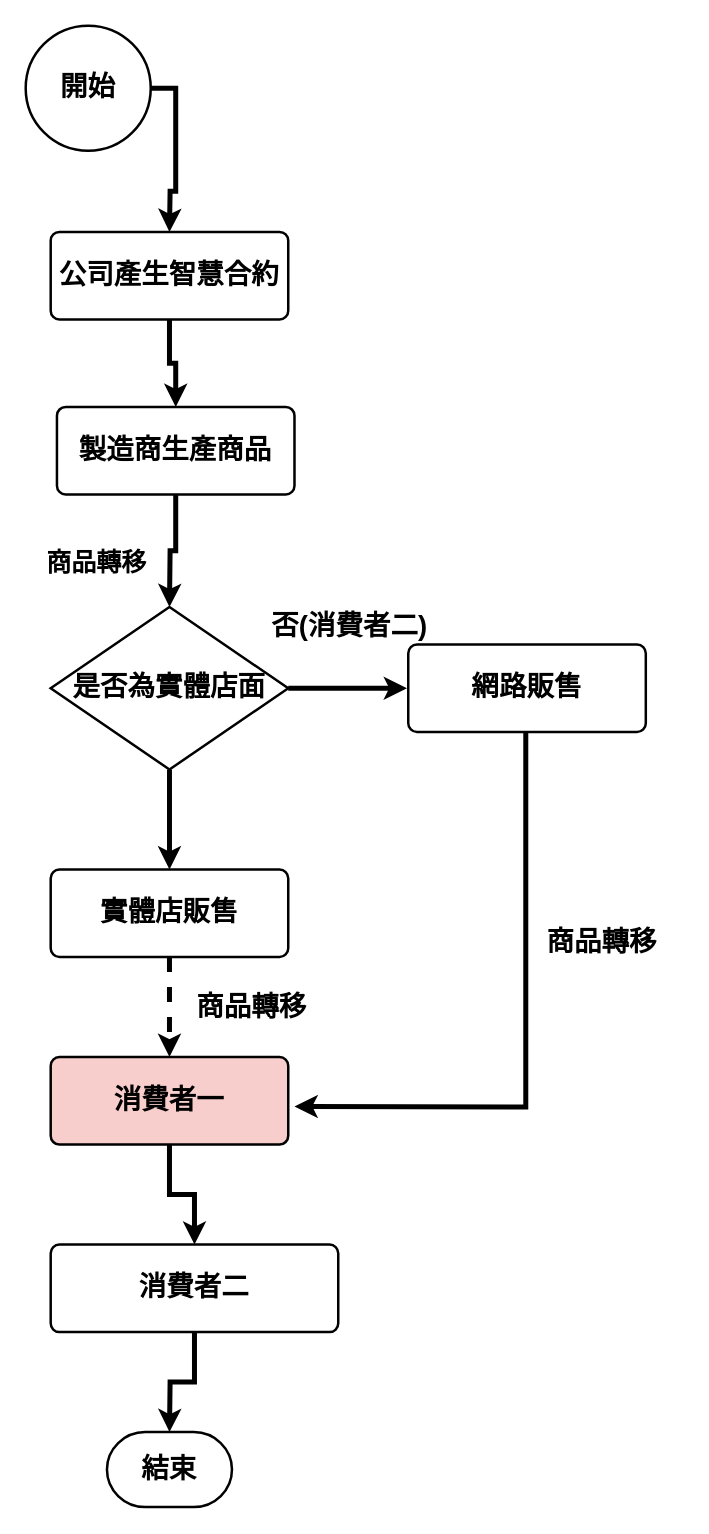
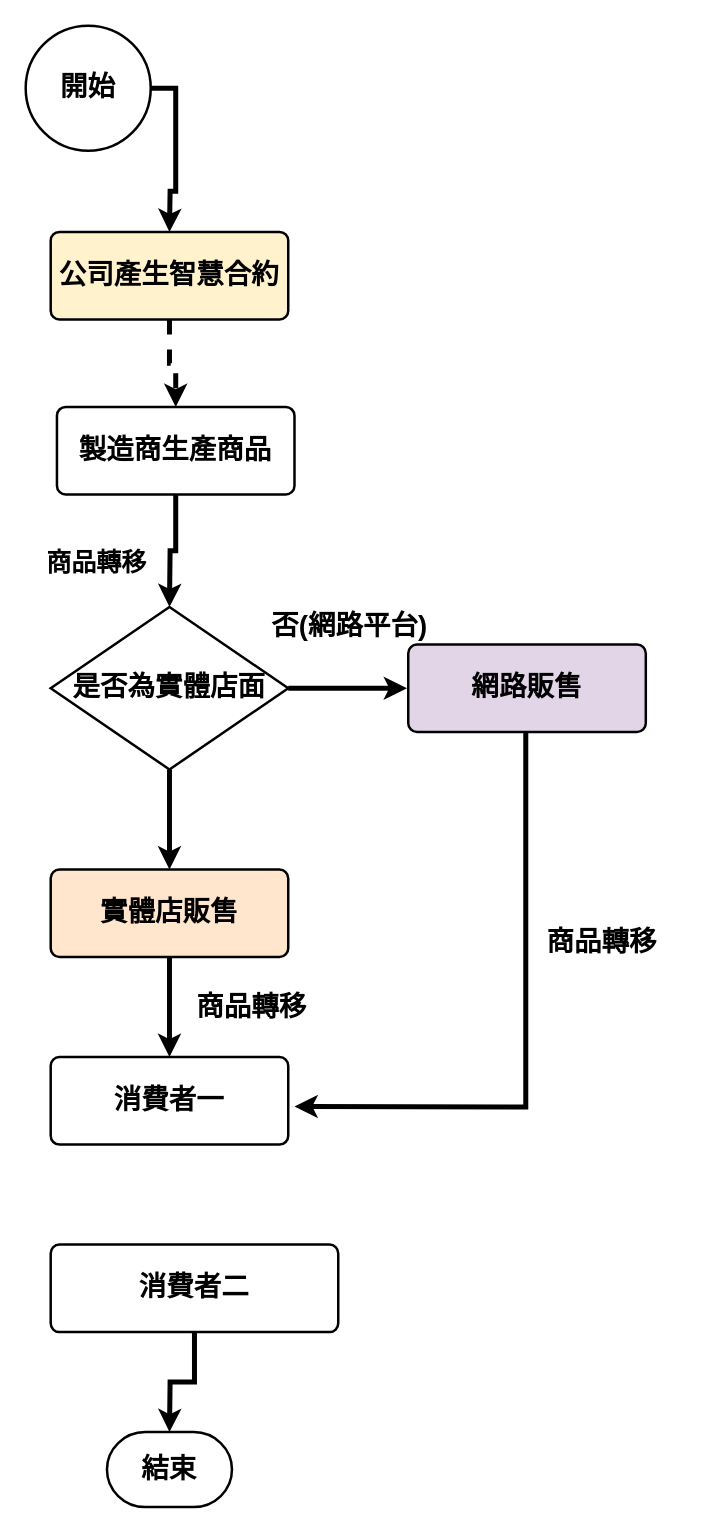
- <mxCell id="8" value="&lt;font style=&quot;font-size: 22px&quot;&gt;&lt;b&gt;公司產生智慧合約&lt;/b&gt;&lt;/font&gt;" style="rounded=1;whiteSpace=wrap;html=1;absoluteArcSize=1;arcSize=14;strokeWidth=2;" parent="1" vertex="1"><mxGeometry x="40" y="185" width="190" height="70" as="geometry" /></mxCell>
+ <mxCell id="8" value="&lt;font style=&quot;font-size: 22px&quot;&gt;&lt;b&gt;公司產生智慧合約&lt;/b&gt;&lt;/font&gt;" style="rounded=1;whiteSpace=wrap;html=1;absoluteArcSize=1;arcSize=14;strokeWidth=2;fillColor=#fff2cc;" parent="1" vertex="1"><mxGeometry x="40" y="185" width="190" height="70" as="geometry" /></mxCell>
- <mxCell id="7" value="" style="edgeStyle=orthogonalEdgeStyle;rounded=0;orthogonalLoop=1;jettySize=auto;html=1;strokeWidth=4;" parent="1" source="8" target="10" edge="1"><mxGeometry relative="1" as="geometry" /></mxCell>
+ <mxCell id="7" value="" style="edgeStyle=orthogonalEdgeStyle;rounded=0;orthogonalLoop=1;jettySize=auto;html=1;strokeWidth=4;dashed=1;" parent="1" source="8" target="10" edge="1"><mxGeometry relative="1" as="geometry" /></mxCell>
- <mxCell id="13" value="&lt;b&gt;否(消費者二)&lt;/b&gt;" style="text;html=1;resizable=0;points=[];autosize=1;align=left;verticalAlign=top;spacingTop=-4;fontSize=22;" parent="1" vertex="1"><mxGeometry x="215" y="485" width="140" height="30" as="geometry" /></mxCell>
+ <mxCell id="13" value="&lt;b&gt;否(網路平台)&lt;/b&gt;" style="text;html=1;resizable=0;points=[];autosize=1;align=left;verticalAlign=top;spacingTop=-4;fontSize=22;" parent="1" vertex="1"><mxGeometry x="215" y="485" width="140" height="30" as="geometry" /></mxCell>
- <mxCell id="12" value="&lt;b&gt;網路販售&lt;/b&gt;" style="rounded=1;whiteSpace=wrap;html=1;absoluteArcSize=1;arcSize=14;strokeWidth=2;fontSize=22;" parent="1" vertex="1"><mxGeometry x="326" y="515" width="190" height="70" as="geometry" /></mxCell>
+ <mxCell id="12" value="&lt;b&gt;網路販售&lt;/b&gt;" style="rounded=1;whiteSpace=wrap;html=1;absoluteArcSize=1;arcSize=14;strokeWidth=2;fontSize=22;fillColor=#e1d5e7;" parent="1" vertex="1"><mxGeometry x="326" y="515" width="190" height="70" as="geometry" /></mxCell>
- <mxCell id="15" value="&lt;b&gt;實體店販售&lt;/b&gt;" style="rounded=1;whiteSpace=wrap;html=1;absoluteArcSize=1;arcSize=14;strokeWidth=2;fontSize=22;" parent="1" vertex="1"><mxGeometry x="40" y="695" width="190" height="70" as="geometry" /></mxCell>
+ <mxCell id="15" value="&lt;b&gt;實體店販售&lt;/b&gt;" style="rounded=1;whiteSpace=wrap;html=1;absoluteArcSize=1;arcSize=14;strokeWidth=2;fontSize=22;fillColor=#ffe6cc;" parent="1" vertex="1"><mxGeometry x="40" y="695" width="190" height="70" as="geometry" /></mxCell>
- <mxCell id="14" value="" style="edgeStyle=orthogonalEdgeStyle;rounded=0;orthogonalLoop=1;jettySize=auto;html=1;fontSize=22;strokeWidth=4;dashed=1;" parent="1" source="15" target="17" edge="1"><mxGeometry relative="1" as="geometry" /></mxCell>
+ <mxCell id="14" value="" style="edgeStyle=orthogonalEdgeStyle;rounded=0;orthogonalLoop=1;jettySize=auto;html=1;fontSize=22;strokeWidth=4;" parent="1" source="15" target="17" edge="1"><mxGeometry relative="1" as="geometry" /></mxCell>
- <mxCell id="17" value="&lt;b&gt;消費者一&lt;/b&gt;" style="rounded=1;whiteSpace=wrap;html=1;absoluteArcSize=1;arcSize=14;strokeWidth=2;fontSize=22;fillColor=#f8cecc;" parent="1" vertex="1"><mxGeometry x="40" y="845" width="190" height="70" as="geometry" /></mxCell>
+ <mxCell id="17" value="&lt;b&gt;消費者一&lt;/b&gt;" style="rounded=1;whiteSpace=wrap;html=1;absoluteArcSize=1;arcSize=14;strokeWidth=2;fontSize=22;" parent="1" vertex="1"><mxGeometry x="40" y="845" width="190" height="70" as="geometry" /></mxCell>
- <mxCell id="16" value="" style="edgeStyle=orthogonalEdgeStyle;rounded=0;orthogonalLoop=1;jettySize=auto;html=1;strokeWidth=4;fontSize=22;" parent="1" source="17" target="19" edge="1"><mxGeometry relative="1" as="geometry" /></mxCell>
